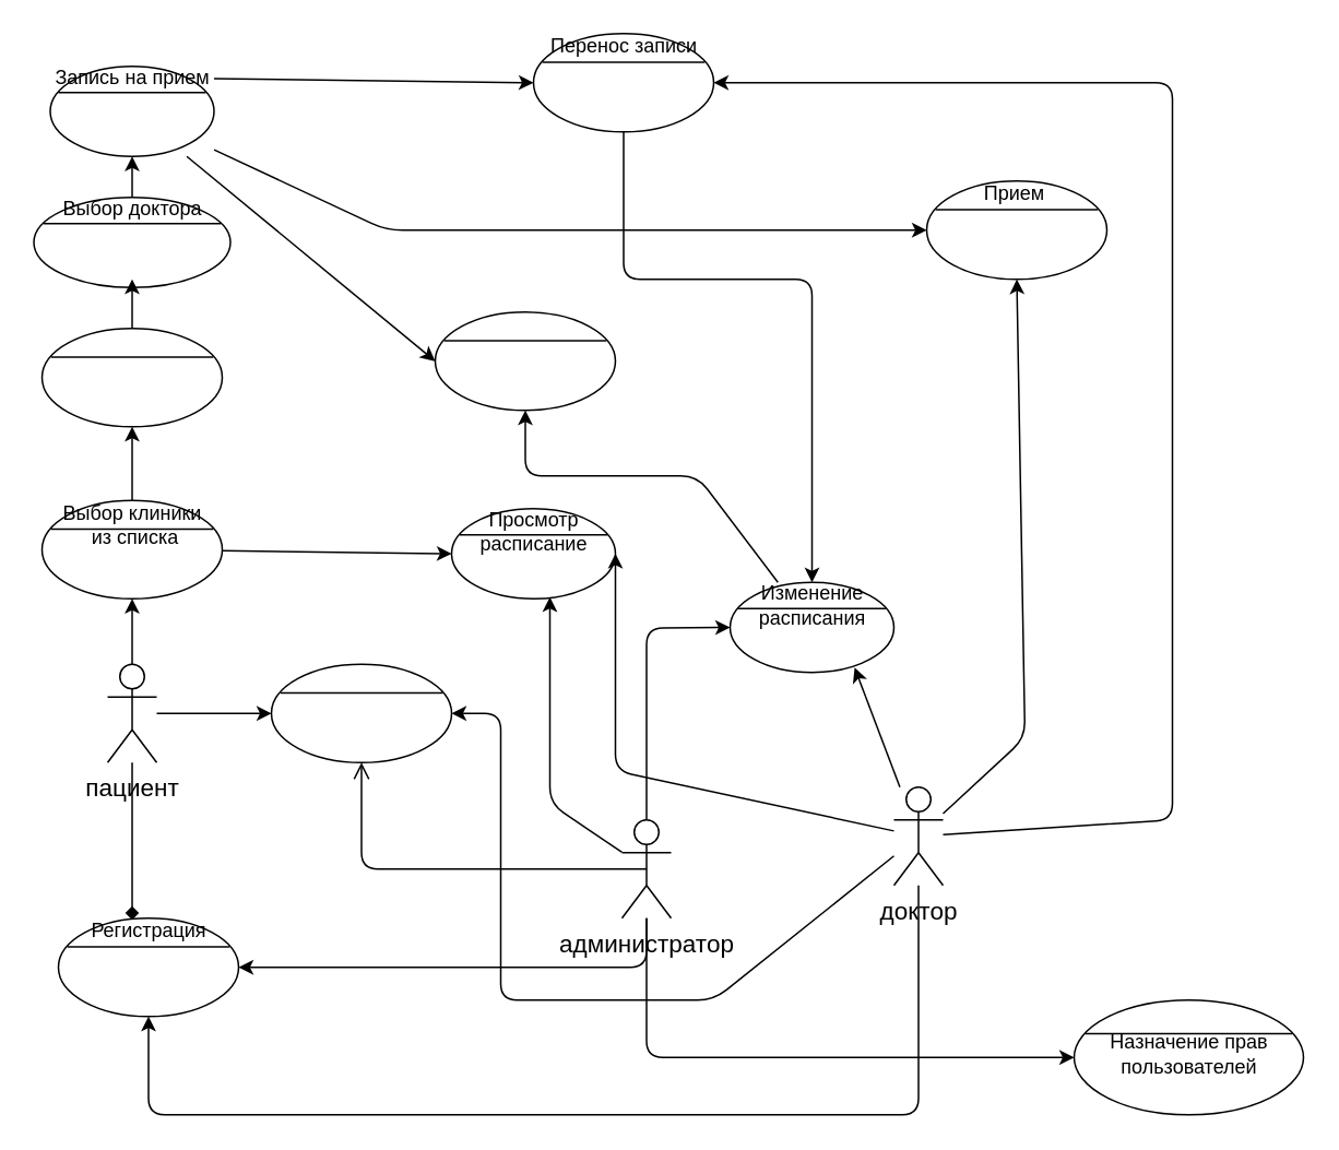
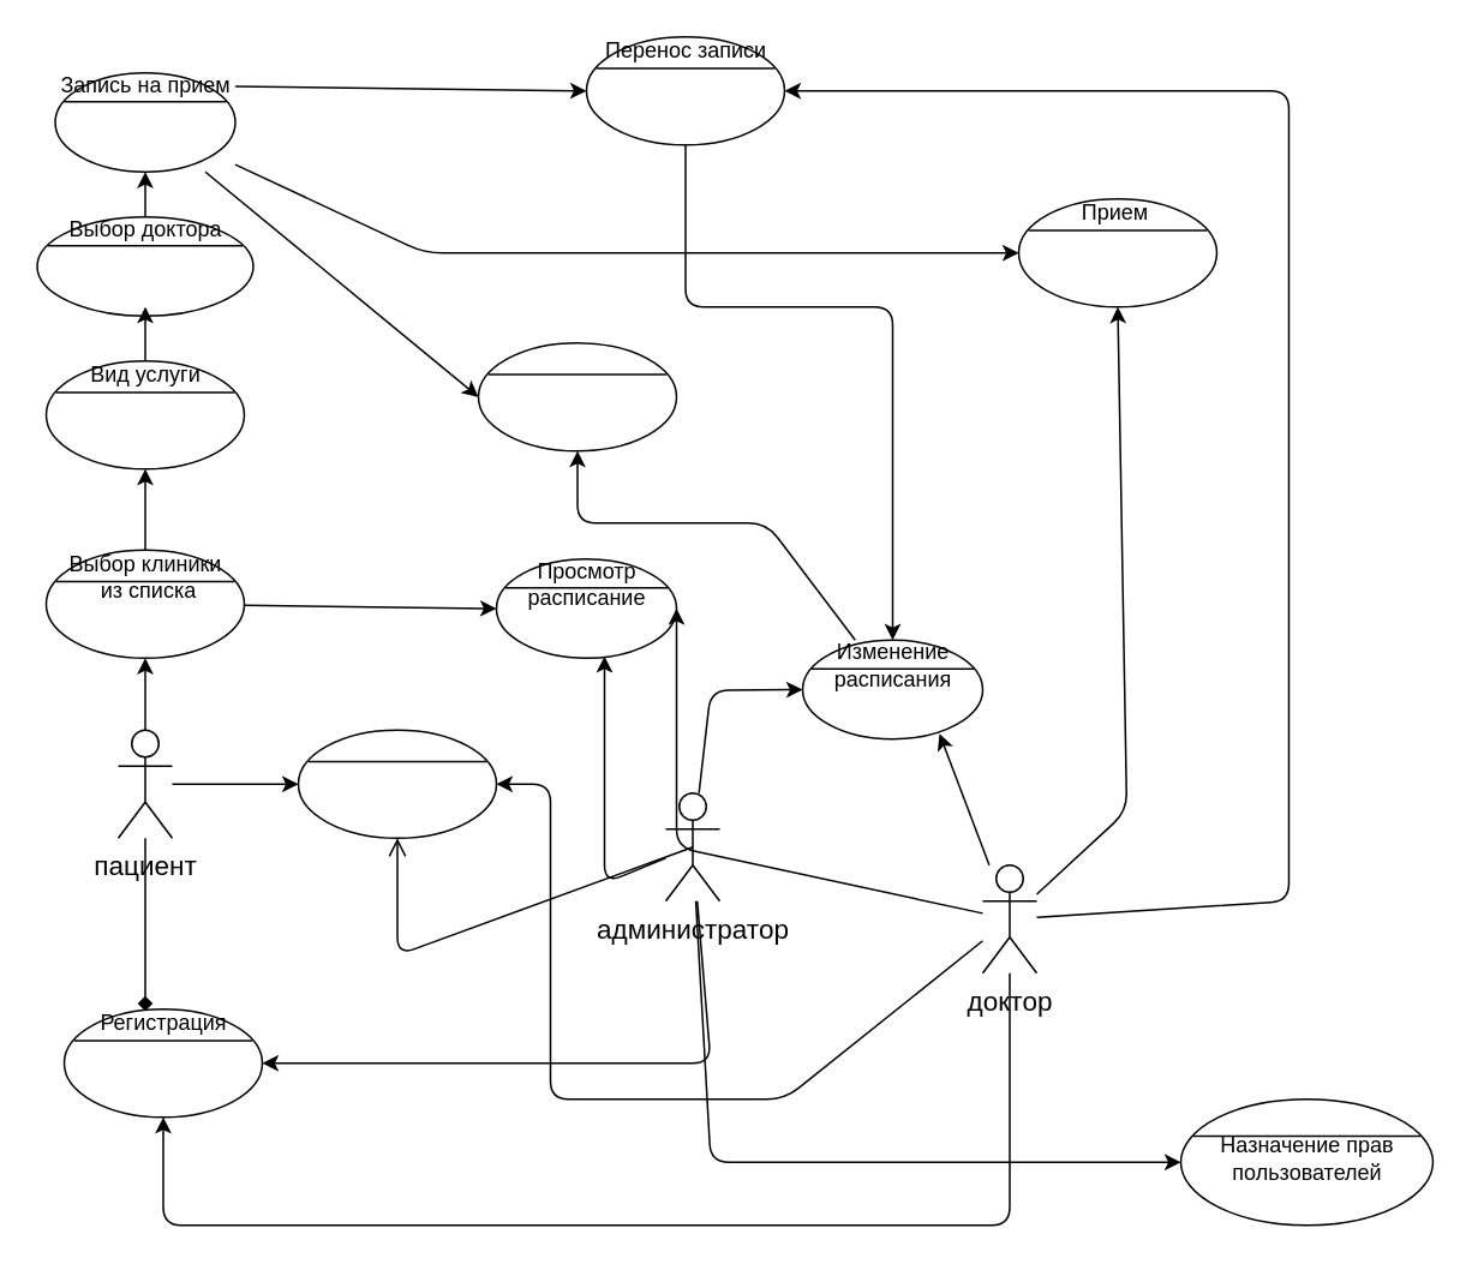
+ <mxCell id="32" value="Вид услуги" style="html=1;strokeColor=none;fillColor=none;align=center;verticalAlign=middle;rotatable=0;" parent="31" vertex="1"><mxGeometry width="110" height="15" as="geometry" /></mxCell>
- <mxCell id="40" value="&lt;font style=&quot;font-size: 15px;&quot;&gt;администратор&lt;/font&gt;" style="shape=umlActor;verticalLabelPosition=bottom;verticalAlign=top;html=1;" parent="1" vertex="1"><mxGeometry x="379" y="500" width="30" height="60" as="geometry" /></mxCell>
+ <mxCell id="40" value="&lt;font style=&quot;font-size: 15px;&quot;&gt;администратор&lt;/font&gt;" style="shape=umlActor;verticalLabelPosition=bottom;verticalAlign=top;html=1;" parent="1" vertex="1"><mxGeometry x="369" y="440" width="30" height="60" as="geometry" /></mxCell>
